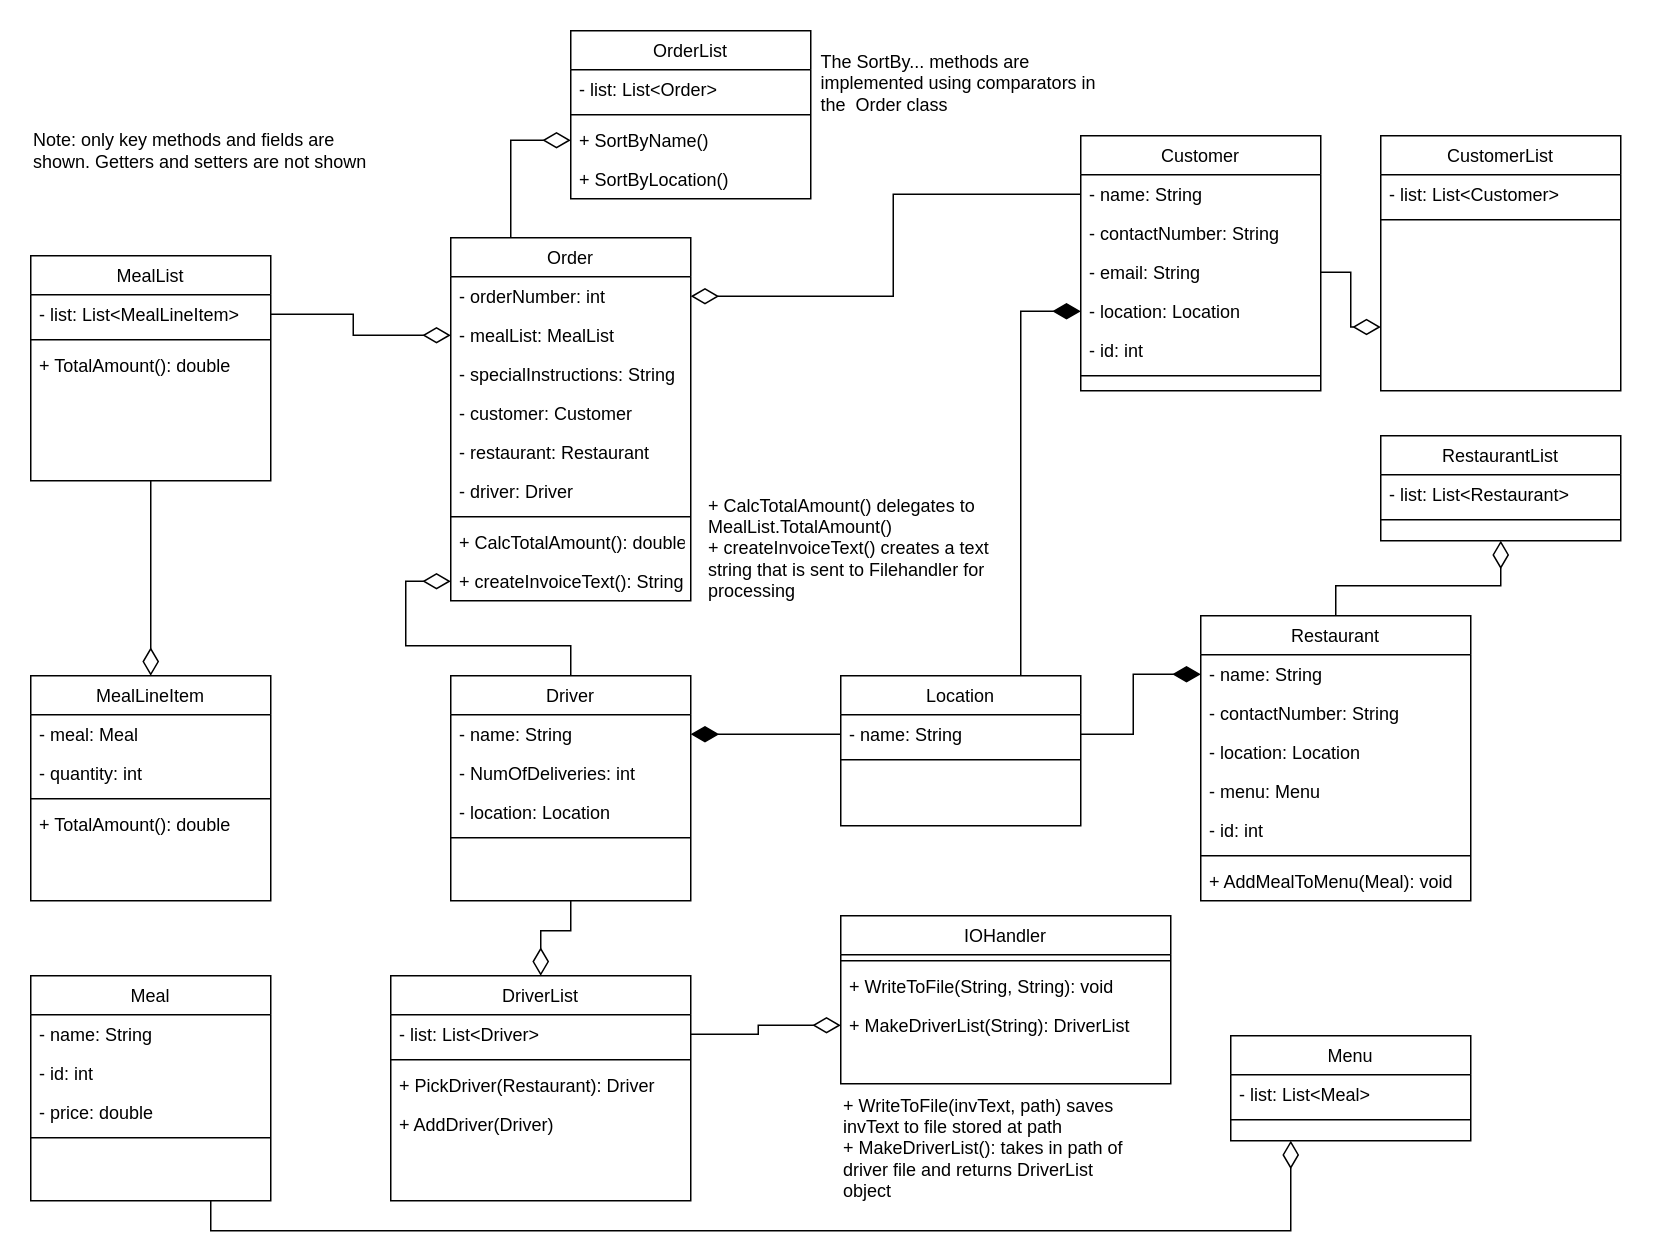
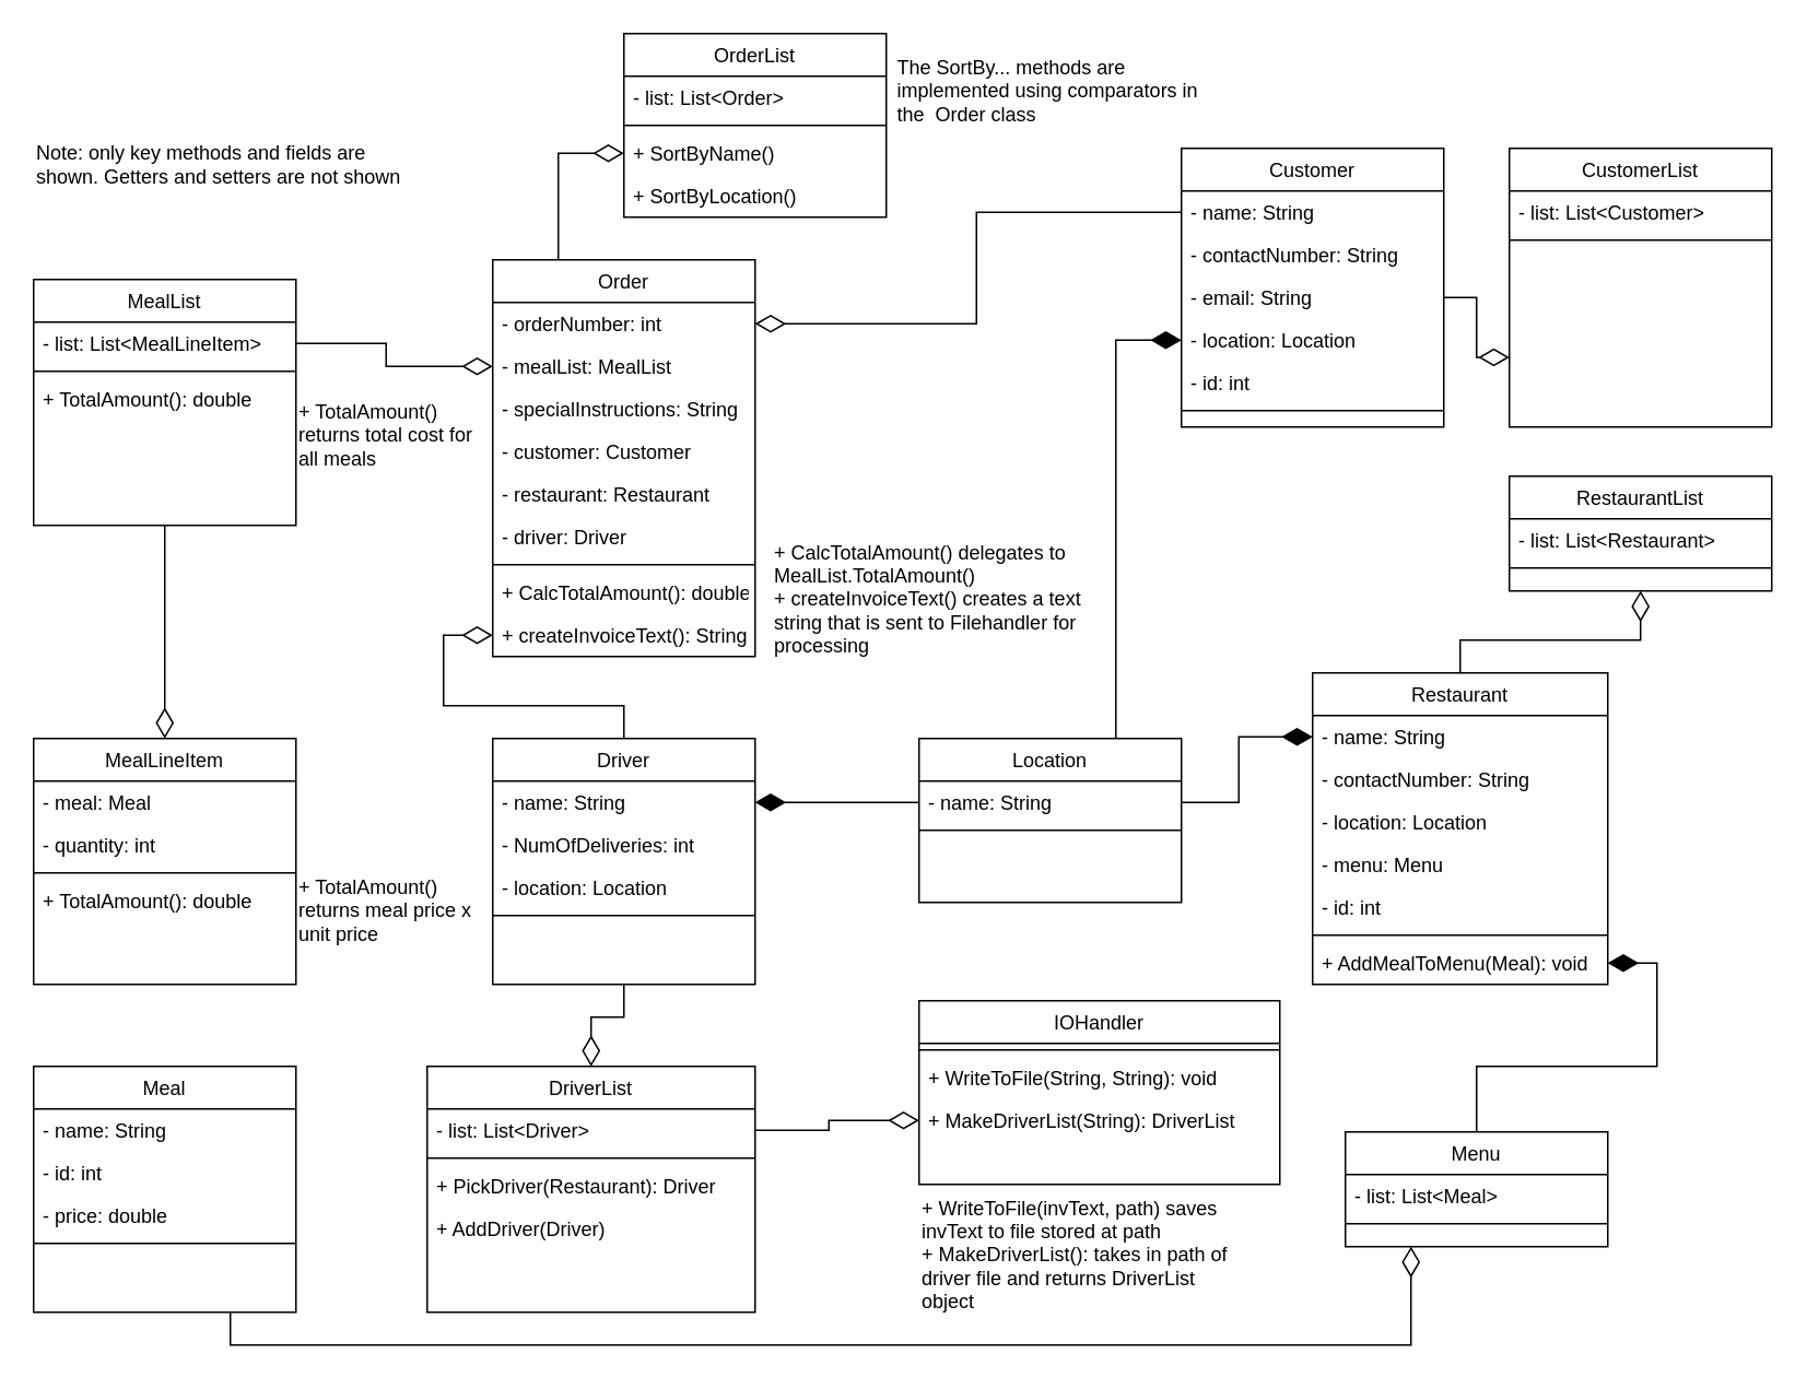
+ <mxCell id="71" value="&lt;span&gt;+ TotalAmount() returns total cost for all meals&lt;/span&gt;" style="text;html=1;strokeColor=none;fillColor=none;align=left;verticalAlign=middle;whiteSpace=wrap;rounded=0;" parent="1" vertex="1"><mxGeometry x="180" y="230" width="110" height="70" as="geometry" /></mxCell>
+ <mxCell id="70" value="&lt;span&gt;+ TotalAmount() returns meal price x unit price&lt;/span&gt;" style="text;html=1;strokeColor=none;fillColor=none;align=left;verticalAlign=middle;whiteSpace=wrap;rounded=0;" parent="1" vertex="1"><mxGeometry x="180" y="520" width="110" height="70" as="geometry" /></mxCell>
+ <mxCell id="84" style="edgeStyle=orthogonalEdgeStyle;rounded=0;orthogonalLoop=1;jettySize=auto;html=1;exitX=0.5;exitY=0;exitDx=0;exitDy=0;entryX=1;entryY=0.5;entryDx=0;entryDy=0;startSize=11;endArrow=diamondThin;endFill=1;endSize=16;fontSize=20;" parent="1" source="80" target="26" edge="1"><mxGeometry relative="1" as="geometry"><mxPoint x="730" y="499" as="sourcePoint" /><mxPoint x="810" y="459" as="targetPoint" /></mxGeometry></mxCell>
